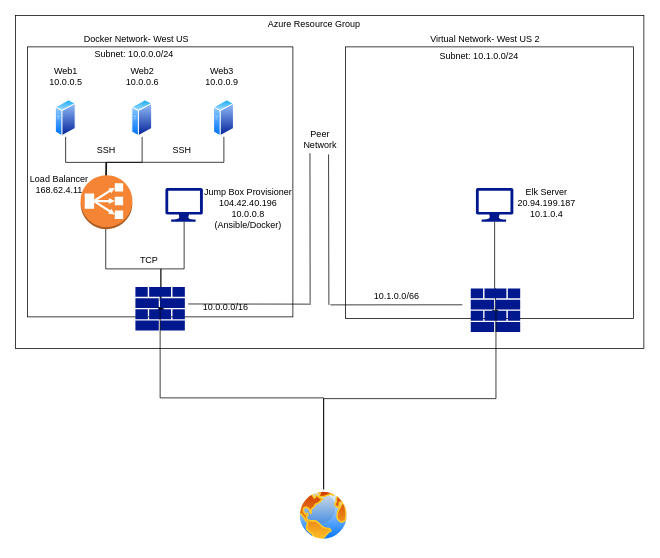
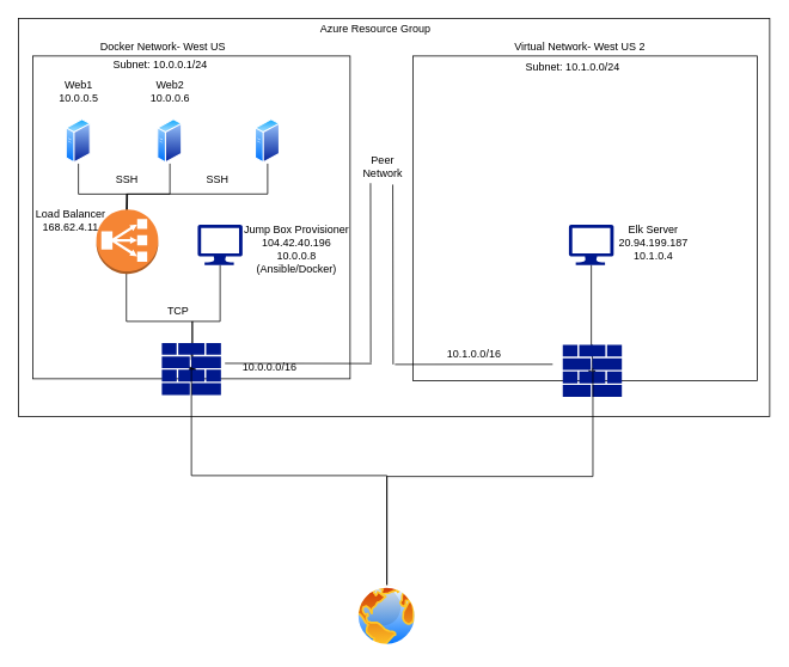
- <mxCell id="40" value="Subnet: 10.0.0.0/24" style="text;html=1;resizable=0;autosize=1;align=center;verticalAlign=middle;points=[];fillColor=none;strokeColor=none;rounded=0;" vertex="1" parent="1"><mxGeometry x="120" y="62" width="116" height="20" as="geometry" /></mxCell>
+ <mxCell id="40" value="Subnet: 10.0.0.1/24" style="text;html=1;resizable=0;autosize=1;align=center;verticalAlign=middle;points=[];fillColor=none;strokeColor=none;rounded=0;" vertex="1" parent="1"><mxGeometry x="120" y="62" width="116" height="20" as="geometry" /></mxCell>
- <mxCell id="13" value="Web3&lt;br&gt;10.0.0.9" style="text;html=1;resizable=0;autosize=1;align=center;verticalAlign=middle;points=[];fillColor=none;strokeColor=none;rounded=0;" parent="1" vertex="1"><mxGeometry x="268" y="84" width="54" height="34" as="geometry" /></mxCell>
- <mxCell id="39" value="10.1.0.0/66" style="text;html=1;resizable=0;autosize=1;align=center;verticalAlign=middle;points=[];fillColor=none;strokeColor=none;rounded=0;" vertex="1" parent="1"><mxGeometry x="492" y="384" width="72" height="20" as="geometry" /></mxCell>
+ <mxCell id="39" value="10.1.0.0/16" style="text;html=1;resizable=0;autosize=1;align=center;verticalAlign=middle;points=[];fillColor=none;strokeColor=none;rounded=0;" vertex="1" parent="1"><mxGeometry x="492" y="384" width="72" height="20" as="geometry" /></mxCell>
